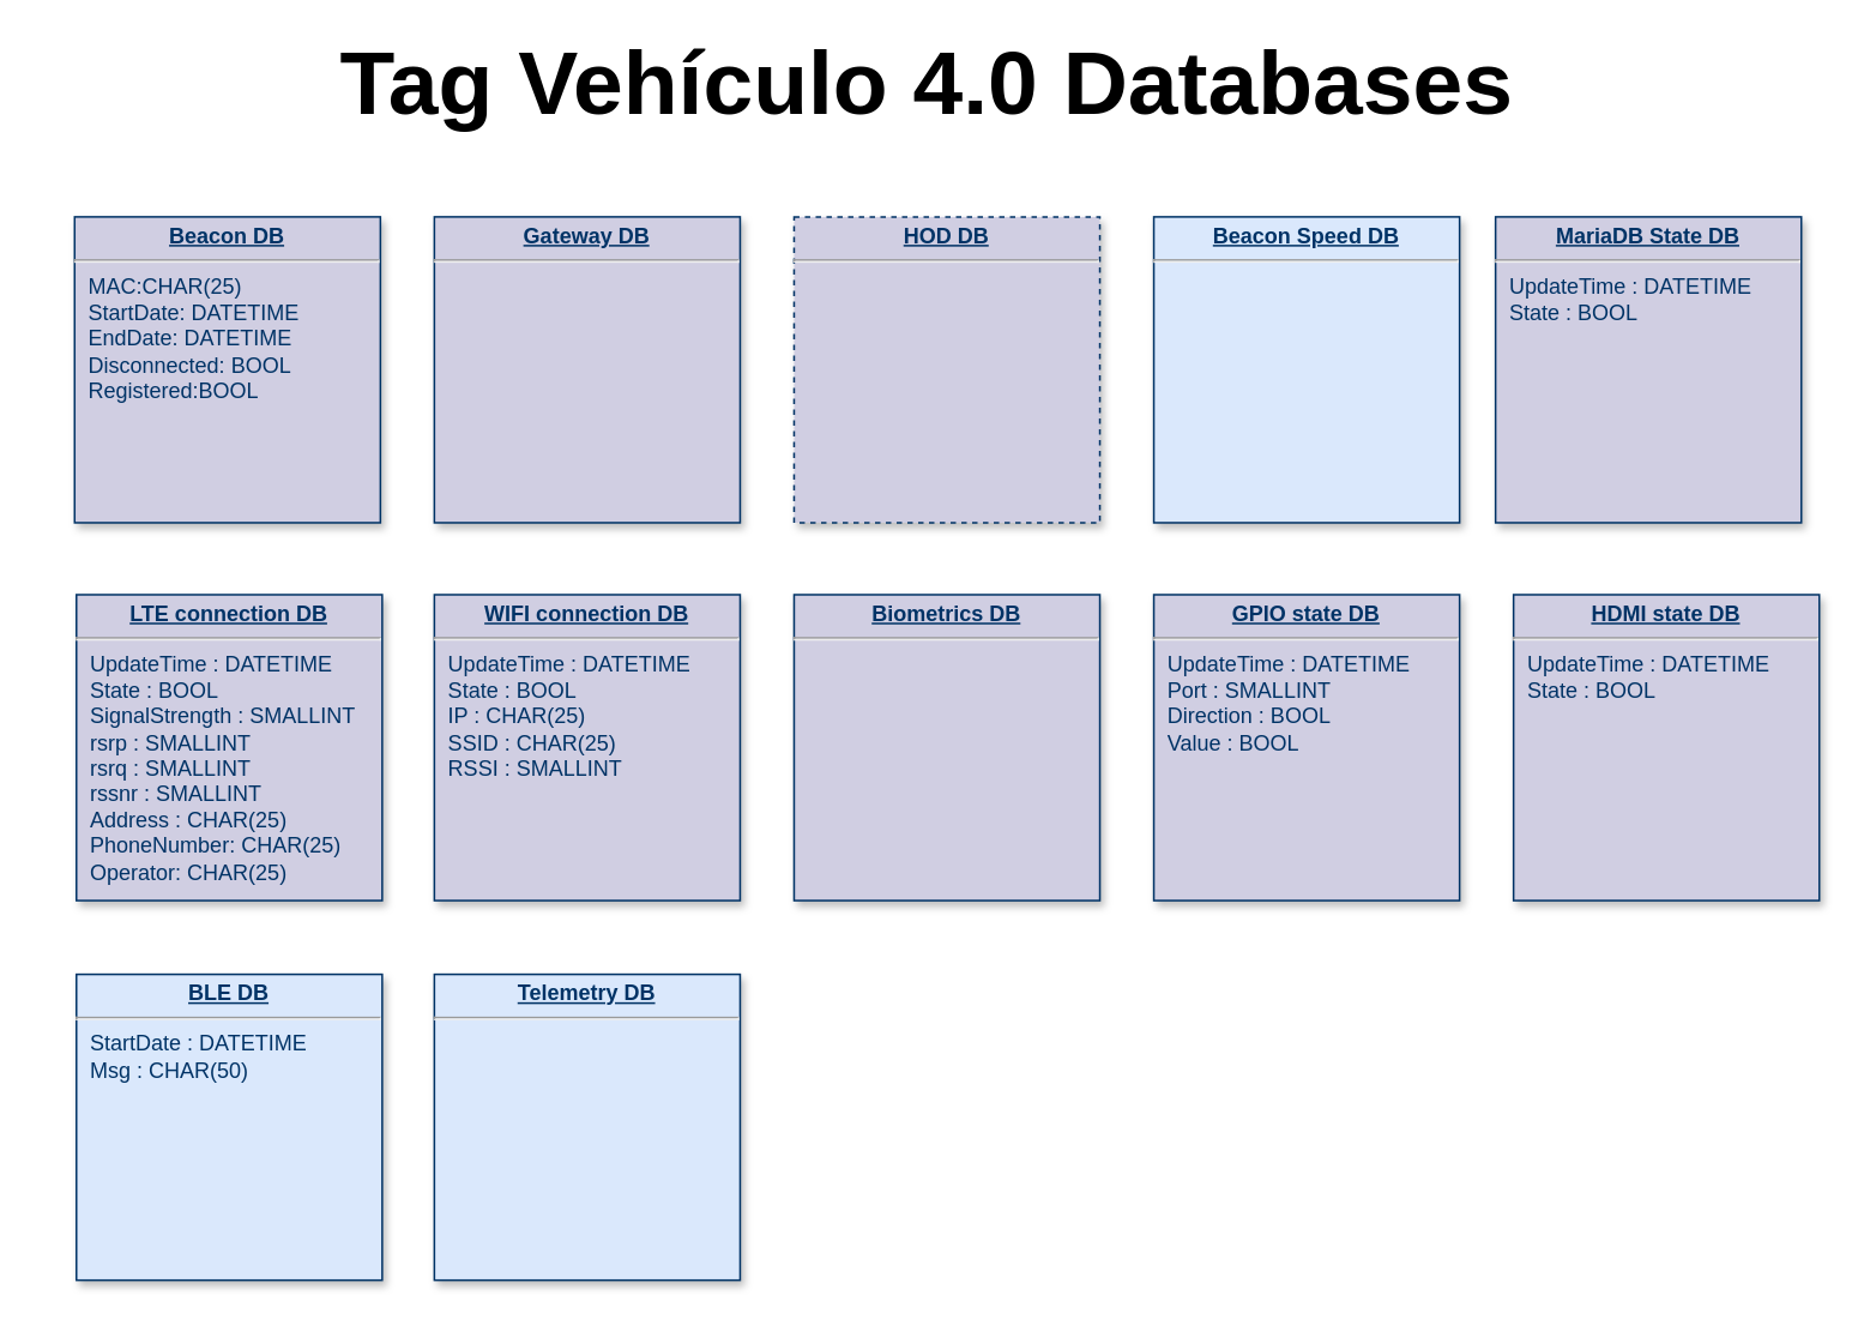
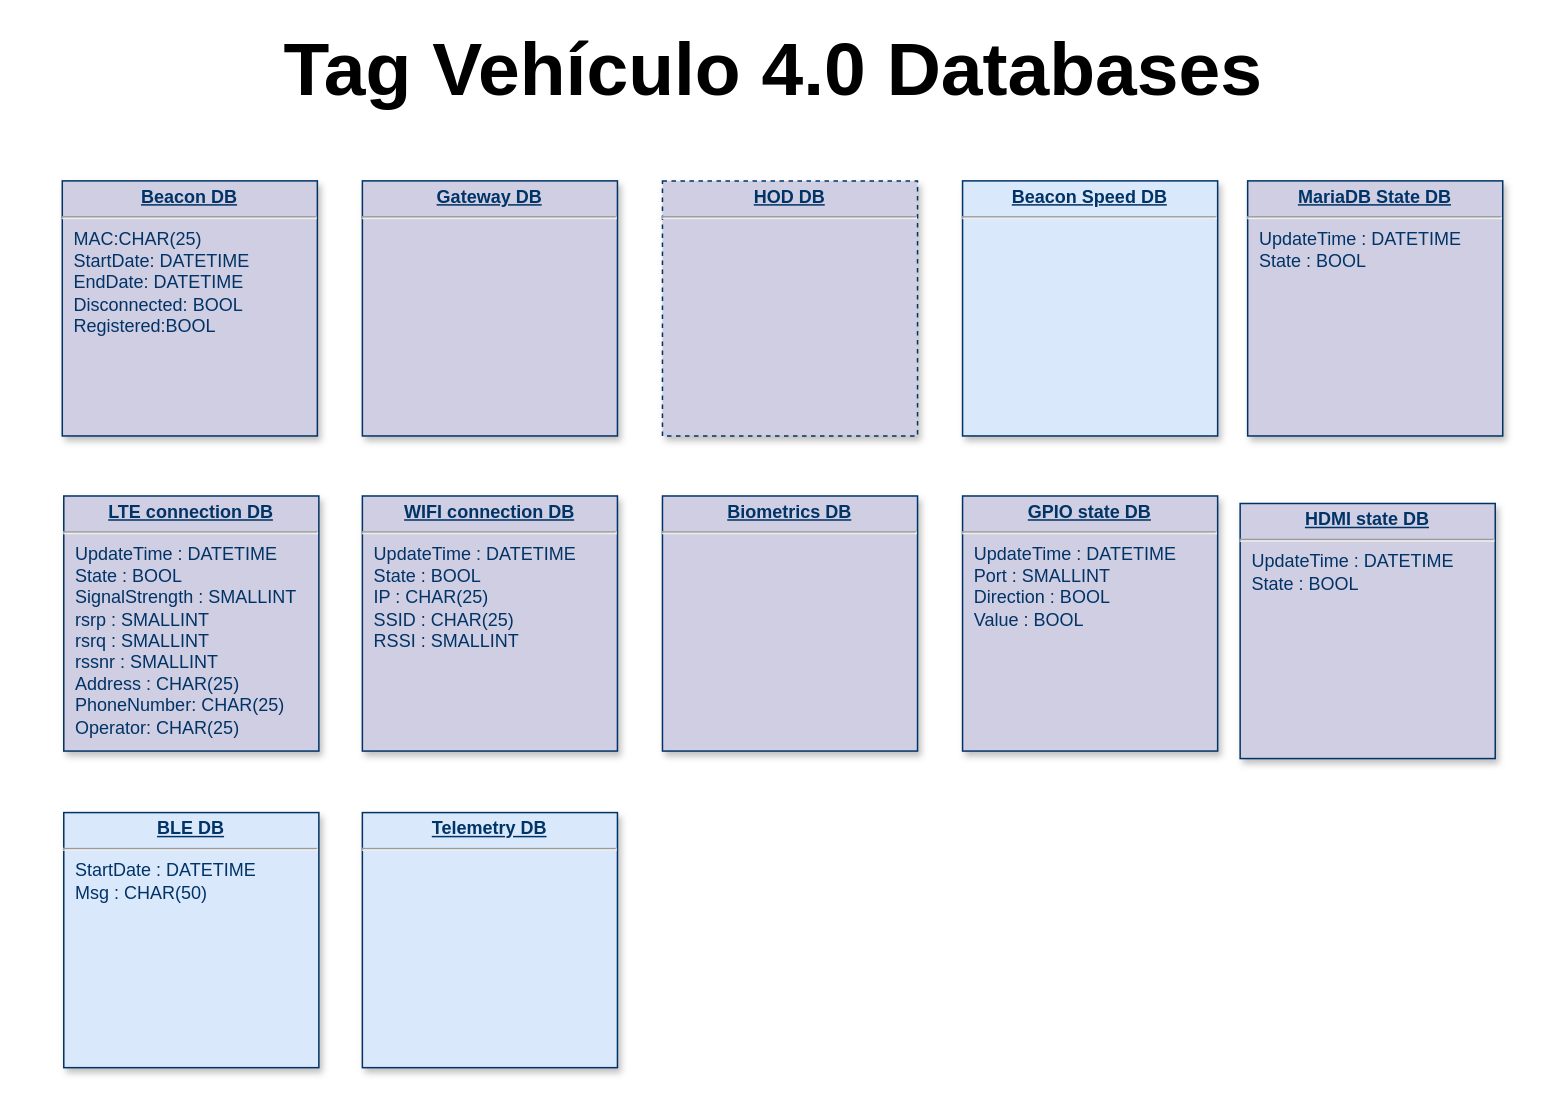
- <mxCell id="8" value="&lt;p style=&quot;margin: 0px; margin-top: 4px; text-align: center; text-decoration: underline;&quot;&gt;&lt;b&gt;HDMI state DB&lt;/b&gt;&lt;/p&gt;&lt;hr&gt;&lt;p style=&quot;margin: 0px 0px 0px 8px;&quot;&gt;UpdateTime : DATETIME&lt;/p&gt;&lt;p style=&quot;margin: 0px 0px 0px 8px;&quot;&gt;State : BOOL&lt;/p&gt;&lt;p style=&quot;margin: 0px 0px 0px 8px;&quot;&gt;&lt;br&gt;&lt;/p&gt;" style="verticalAlign=top;align=left;overflow=fill;fontSize=12;fontFamily=Helvetica;html=1;strokeColor=#003366;shadow=1;fillColor=#D0CEE2;fontColor=#003366" vertex="1" parent="1"><mxGeometry x="841" y="330" width="170" height="170" as="geometry" /></mxCell>
+ <mxCell id="8" value="&lt;p style=&quot;margin: 0px; margin-top: 4px; text-align: center; text-decoration: underline;&quot;&gt;&lt;b&gt;HDMI state DB&lt;/b&gt;&lt;/p&gt;&lt;hr&gt;&lt;p style=&quot;margin: 0px 0px 0px 8px;&quot;&gt;UpdateTime : DATETIME&lt;/p&gt;&lt;p style=&quot;margin: 0px 0px 0px 8px;&quot;&gt;State : BOOL&lt;/p&gt;&lt;p style=&quot;margin: 0px 0px 0px 8px;&quot;&gt;&lt;br&gt;&lt;/p&gt;" style="verticalAlign=top;align=left;overflow=fill;fontSize=12;fontFamily=Helvetica;html=1;strokeColor=#003366;shadow=1;fillColor=#D0CEE2;fontColor=#003366" vertex="1" parent="1"><mxGeometry x="826" y="335" width="170" height="170" as="geometry" /></mxCell>
